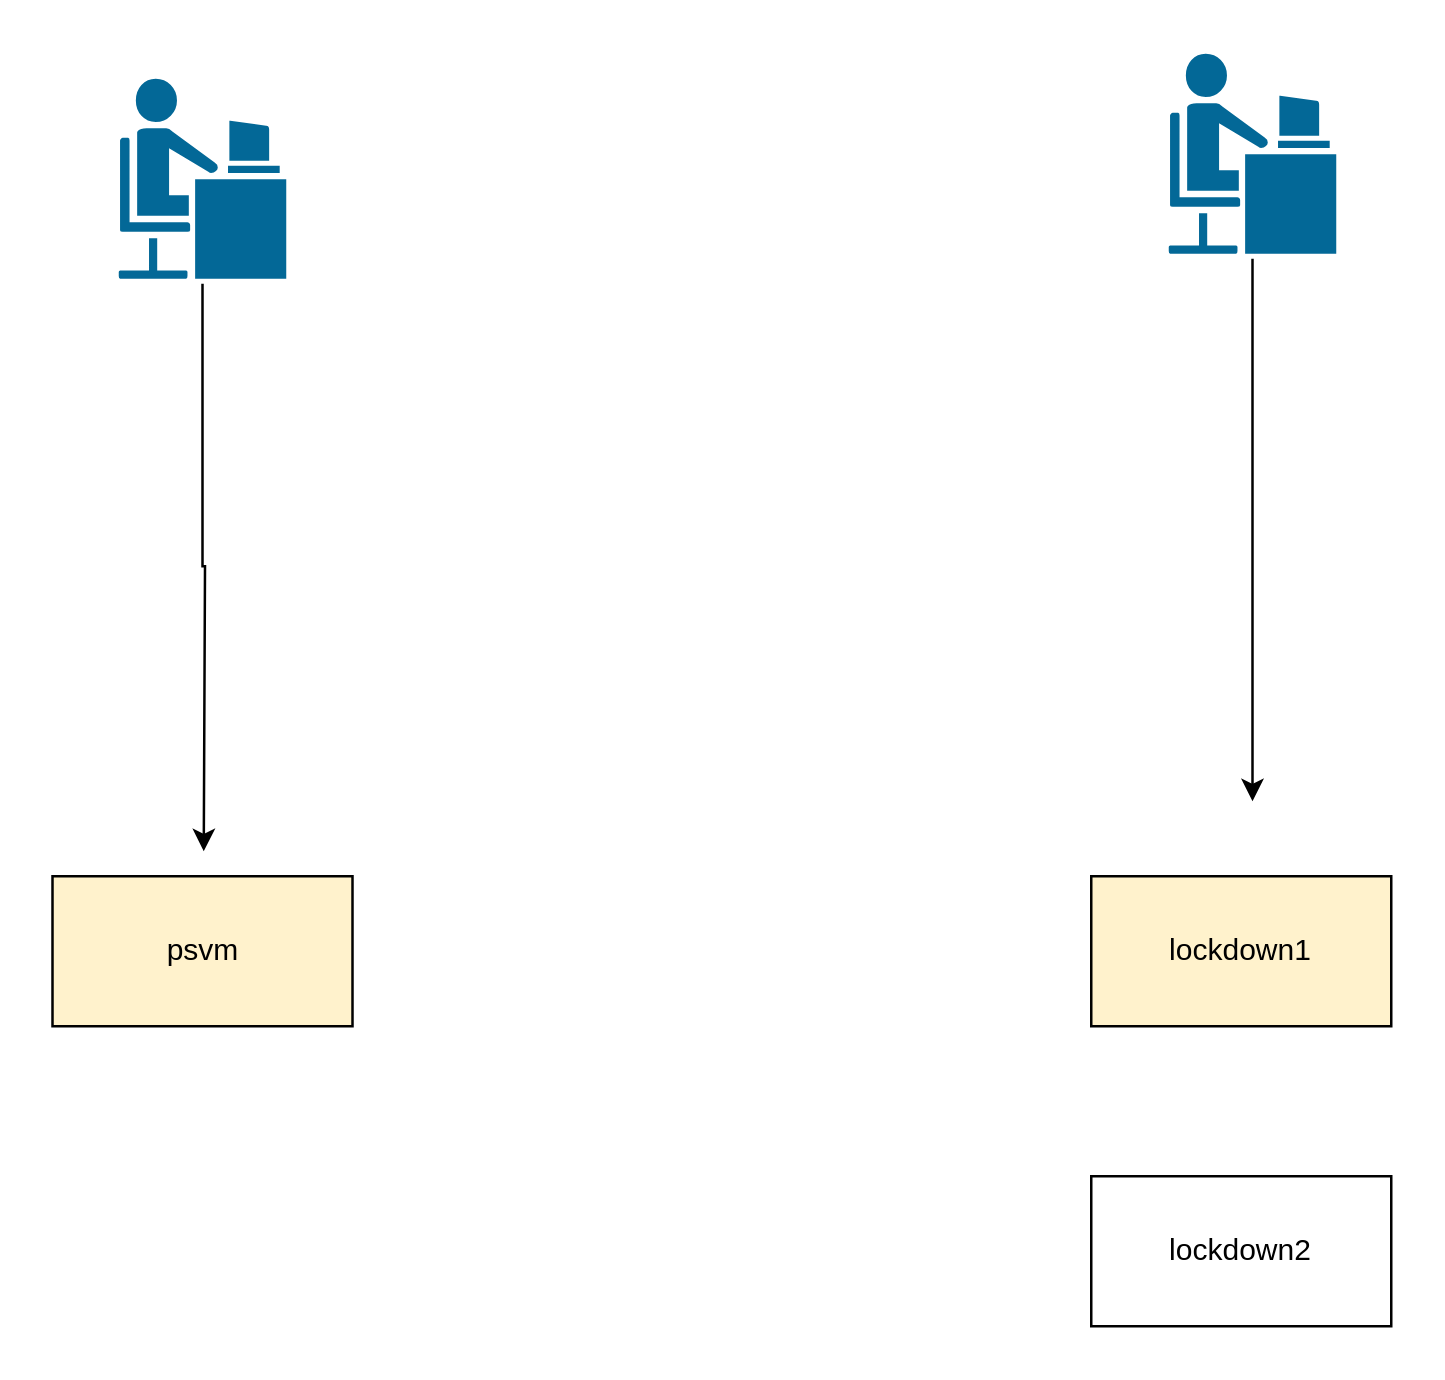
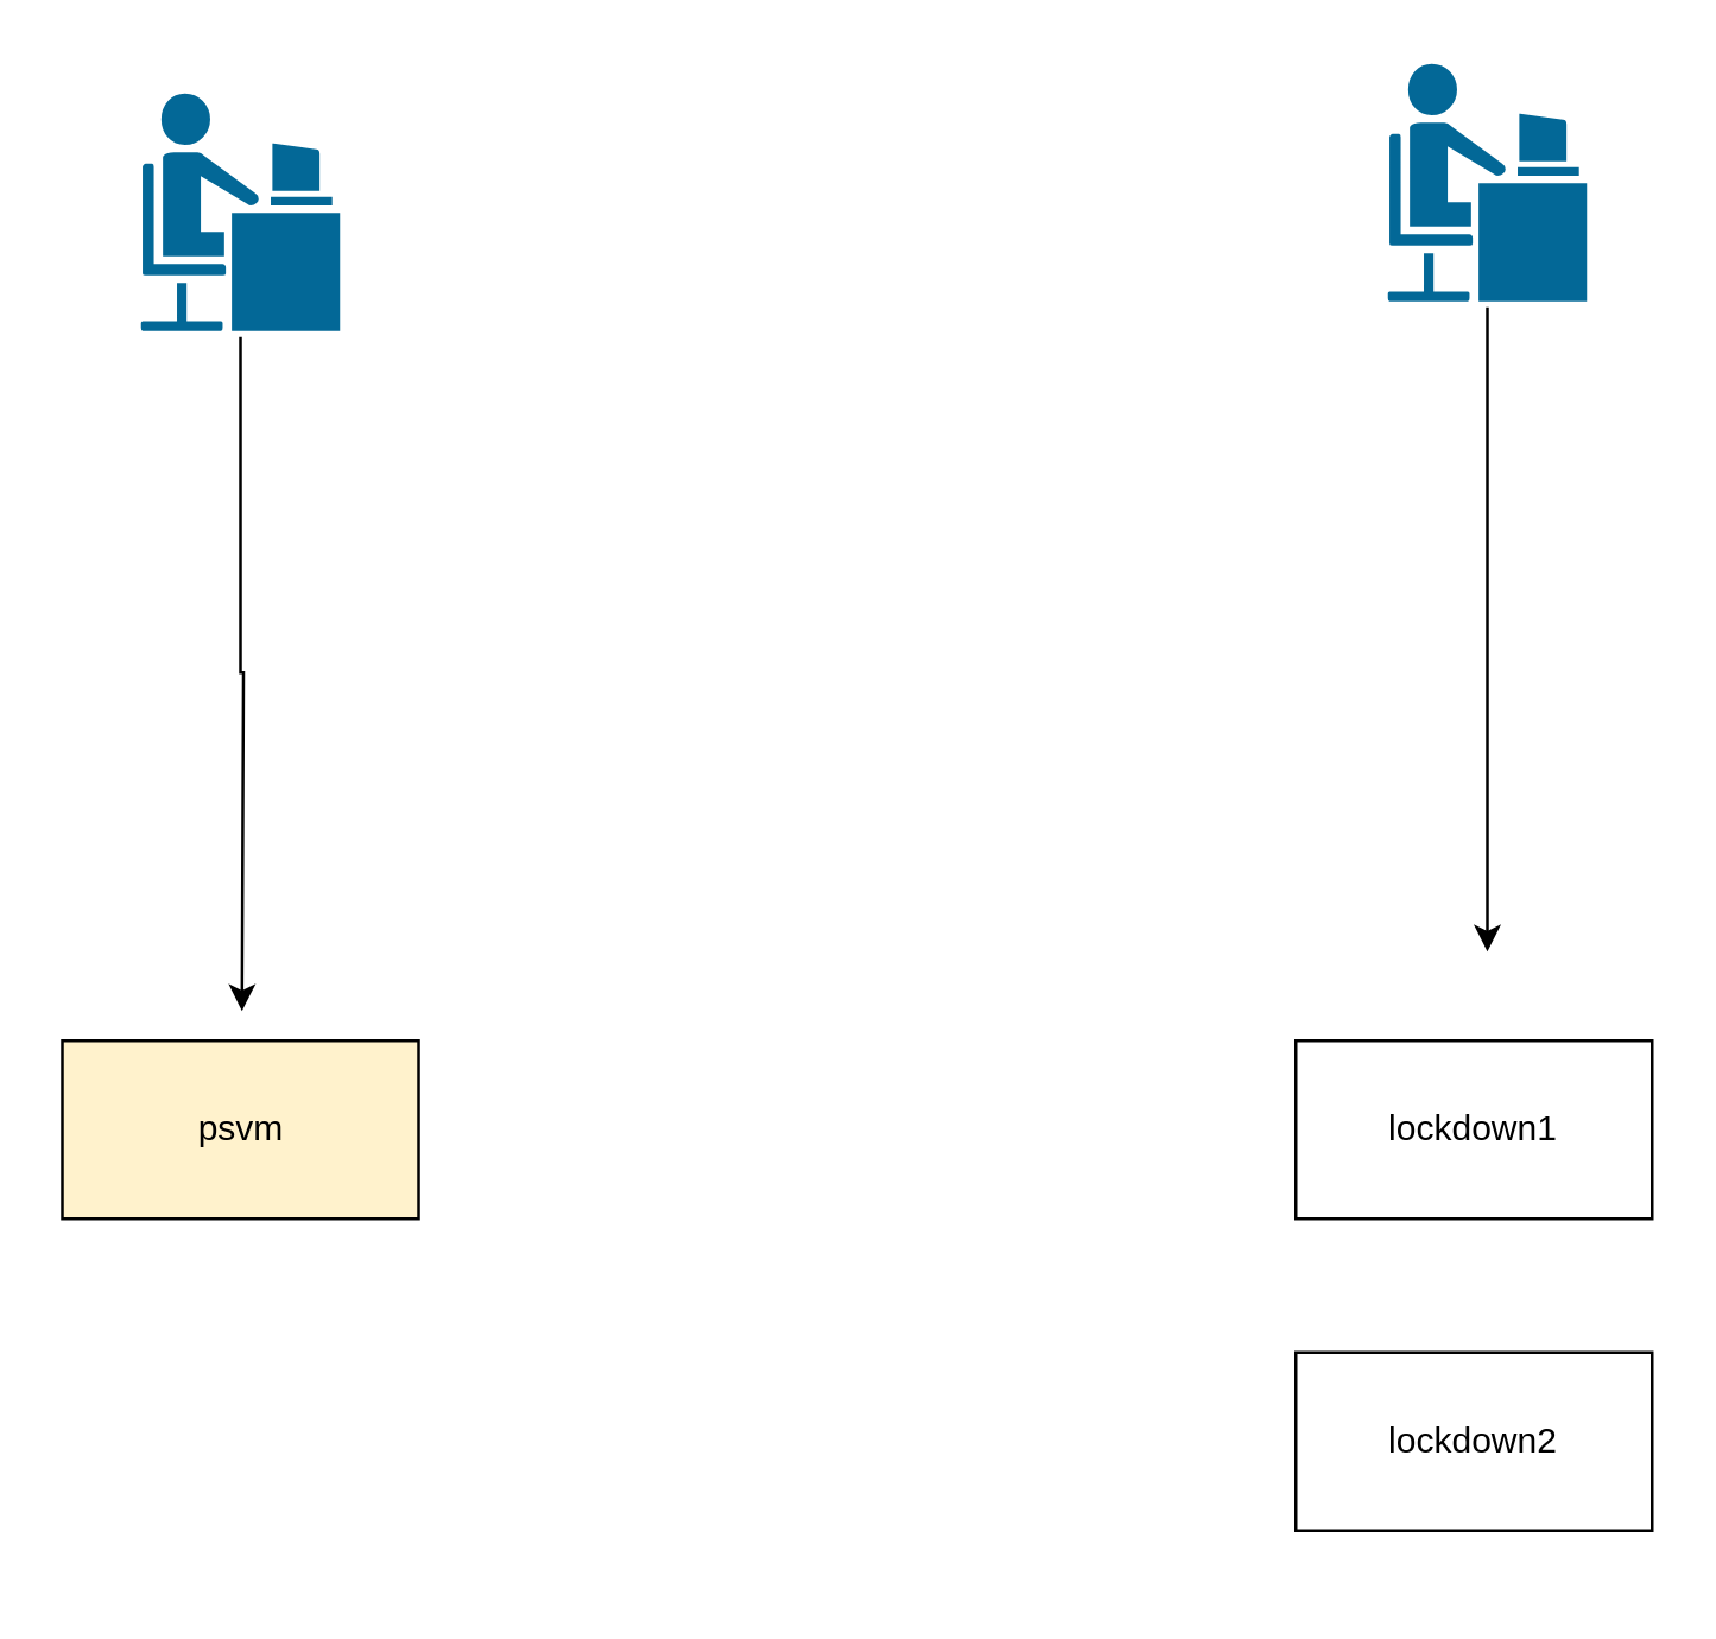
- <mxCell id="7" value="lockdown1" style="whiteSpace=wrap;html=1;fillColor=#fff2cc;" vertex="1" parent="1"><mxGeometry x="436" y="350" width="120" height="60" as="geometry" /></mxCell>
+ <mxCell id="7" value="lockdown1" style="whiteSpace=wrap;html=1;" vertex="1" parent="1"><mxGeometry x="436" y="350" width="120" height="60" as="geometry" /></mxCell>
- <mxCell id="8" value="lockdown2" style="whiteSpace=wrap;html=1;" vertex="1" parent="1"><mxGeometry x="436" y="470" width="120" height="60" as="geometry" /></mxCell>
+ <mxCell id="8" value="lockdown2" style="whiteSpace=wrap;html=1;" vertex="1" parent="1"><mxGeometry x="436" y="455" width="120" height="60" as="geometry" /></mxCell>
